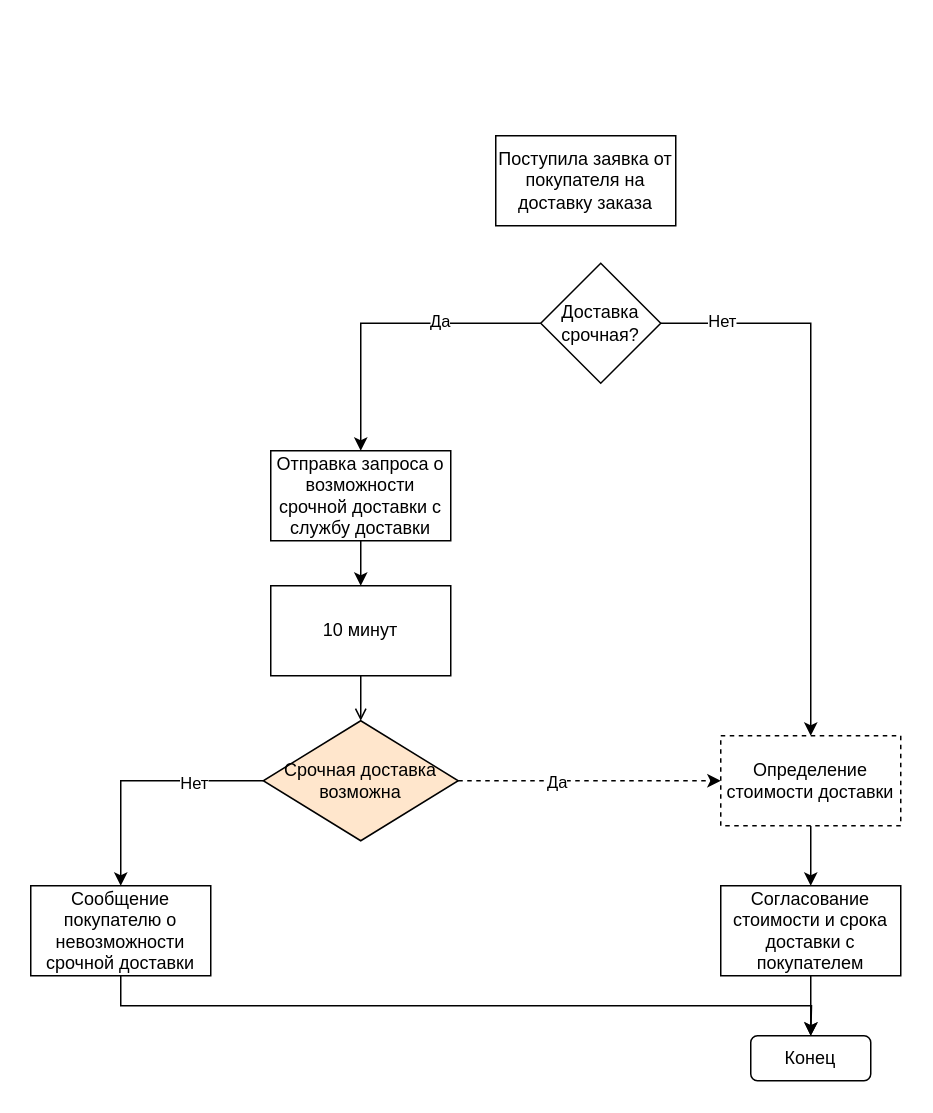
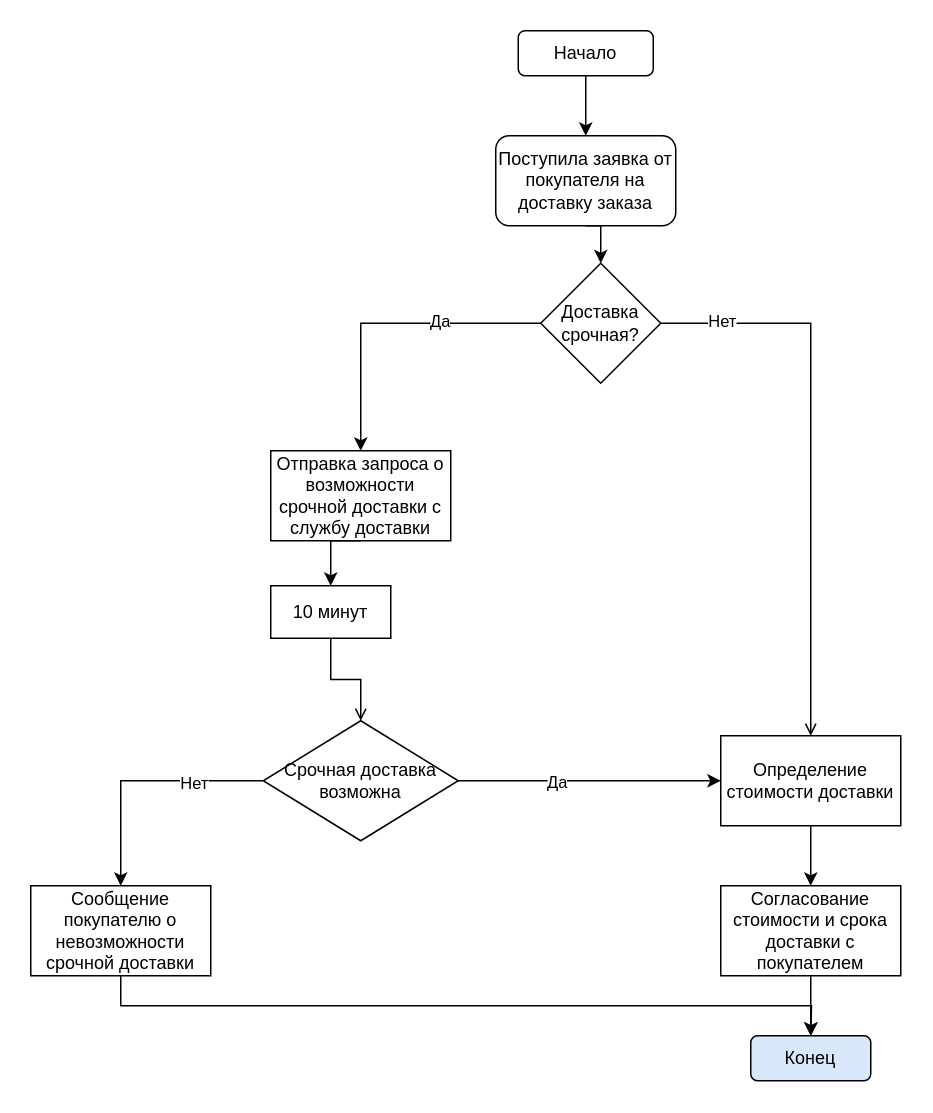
+ <mxCell id="3" value="Начало" style="rounded=1;whiteSpace=wrap;html=1;" parent="1" vertex="1"><mxGeometry x="345" y="20" width="90" height="30" as="geometry" /></mxCell>
+ <mxCell id="2" style="edgeStyle=orthogonalEdgeStyle;rounded=0;orthogonalLoop=1;jettySize=auto;html=1;exitX=0.5;exitY=1;exitDx=0;exitDy=0;entryX=0.5;entryY=0;entryDx=0;entryDy=0;" parent="1" source="3" target="5" edge="1"><mxGeometry relative="1" as="geometry" /></mxCell>
- <mxCell id="5" value="Поступила заявка от покупателя на доставку заказа" style="rounded=0;whiteSpace=wrap;html=1;" parent="1" vertex="1"><mxGeometry x="330" y="90" width="120" height="60" as="geometry" /></mxCell>
+ <mxCell id="5" value="Поступила заявка от покупателя на доставку заказа" style="whiteSpace=wrap;html=1;rounded=1;" parent="1" vertex="1"><mxGeometry x="330" y="90" width="120" height="60" as="geometry" /></mxCell>
+ <mxCell id="4" style="edgeStyle=orthogonalEdgeStyle;rounded=0;orthogonalLoop=1;jettySize=auto;html=1;exitX=0.5;exitY=1;exitDx=0;exitDy=0;entryX=0.5;entryY=0;entryDx=0;entryDy=0;" parent="1" source="5" target="10" edge="1"><mxGeometry relative="1" as="geometry" /></mxCell>
- <mxCell id="14" value="10 минут" style="rounded=0;whiteSpace=wrap;html=1;" parent="1" vertex="1"><mxGeometry x="180" y="390" width="120" height="60" as="geometry" /></mxCell>
+ <mxCell id="14" value="10 минут" style="rounded=0;whiteSpace=wrap;html=1;" parent="1" vertex="1"><mxGeometry x="180" y="390" width="80" height="35" as="geometry" /></mxCell>
- <mxCell id="8" style="edgeStyle=orthogonalEdgeStyle;rounded=0;orthogonalLoop=1;jettySize=auto;html=1;exitX=1;exitY=0.5;exitDx=0;exitDy=0;entryX=0.5;entryY=0;entryDx=0;entryDy=0;" parent="1" source="10" target="21" edge="1"><mxGeometry relative="1" as="geometry" /></mxCell>
+ <mxCell id="8" style="edgeStyle=orthogonalEdgeStyle;rounded=0;orthogonalLoop=1;jettySize=auto;html=1;exitX=1;exitY=0.5;exitDx=0;exitDy=0;entryX=0.5;entryY=0;entryDx=0;entryDy=0;endArrow=open;" parent="1" source="10" target="21" edge="1"><mxGeometry relative="1" as="geometry" /></mxCell>
- <mxCell id="19" value="Срочная доставка возможна" style="rhombus;whiteSpace=wrap;html=1;fillColor=#ffe6cc;" parent="1" vertex="1"><mxGeometry x="175" y="480" width="130" height="80" as="geometry" /></mxCell>
+ <mxCell id="19" value="Срочная доставка возможна" style="rhombus;whiteSpace=wrap;html=1;" parent="1" vertex="1"><mxGeometry x="175" y="480" width="130" height="80" as="geometry" /></mxCell>
- <mxCell id="17" style="edgeStyle=orthogonalEdgeStyle;rounded=0;orthogonalLoop=1;jettySize=auto;html=1;exitX=1;exitY=0.5;exitDx=0;exitDy=0;dashed=1;" parent="1" source="19" target="21" edge="1"><mxGeometry relative="1" as="geometry" /></mxCell>
+ <mxCell id="17" style="edgeStyle=orthogonalEdgeStyle;rounded=0;orthogonalLoop=1;jettySize=auto;html=1;exitX=1;exitY=0.5;exitDx=0;exitDy=0;" parent="1" source="19" target="21" edge="1"><mxGeometry relative="1" as="geometry" /></mxCell>
- <mxCell id="21" value="Определение стоимости доставки" style="rounded=0;whiteSpace=wrap;html=1;dashed=1;" parent="1" vertex="1"><mxGeometry x="480" y="490" width="120" height="60" as="geometry" /></mxCell>
+ <mxCell id="21" value="Определение стоимости доставки" style="rounded=0;whiteSpace=wrap;html=1;" parent="1" vertex="1"><mxGeometry x="480" y="490" width="120" height="60" as="geometry" /></mxCell>
- <mxCell id="26" value="Конец" style="rounded=1;whiteSpace=wrap;html=1;" parent="1" vertex="1"><mxGeometry x="500" y="690" width="80" height="30" as="geometry" /></mxCell>
+ <mxCell id="26" value="Конец" style="rounded=1;whiteSpace=wrap;html=1;fillColor=#dae8fc;" parent="1" vertex="1"><mxGeometry x="500" y="690" width="80" height="30" as="geometry" /></mxCell>
